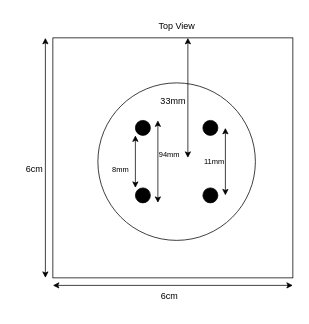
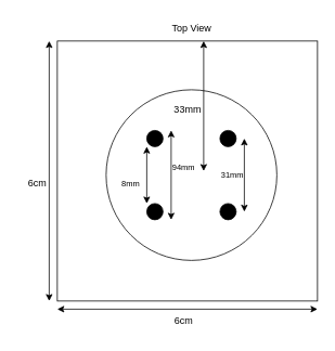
- <mxCell id="14" value="11mm" style="text;html=1;align=center;verticalAlign=middle;resizable=0;points=[];autosize=1;strokeColor=none;fillColor=none;fontSize=10;" parent="1" vertex="1"><mxGeometry x="260" y="200" width="50" height="30" as="geometry" /></mxCell>
+ <mxCell id="14" value="31mm" style="text;html=1;align=center;verticalAlign=middle;resizable=0;points=[];autosize=1;strokeColor=none;fillColor=none;fontSize=10;" parent="1" vertex="1"><mxGeometry x="260" y="200" width="50" height="30" as="geometry" /></mxCell>
